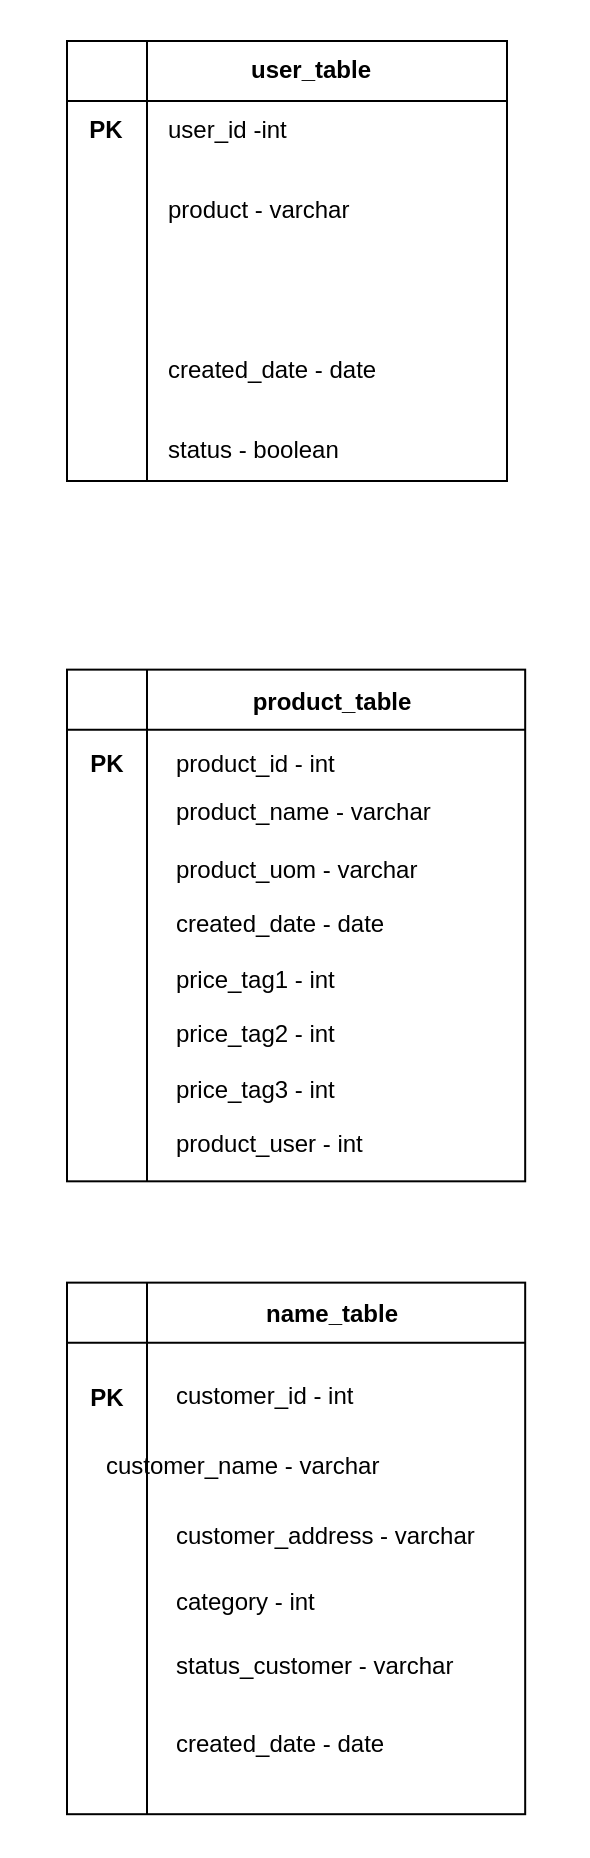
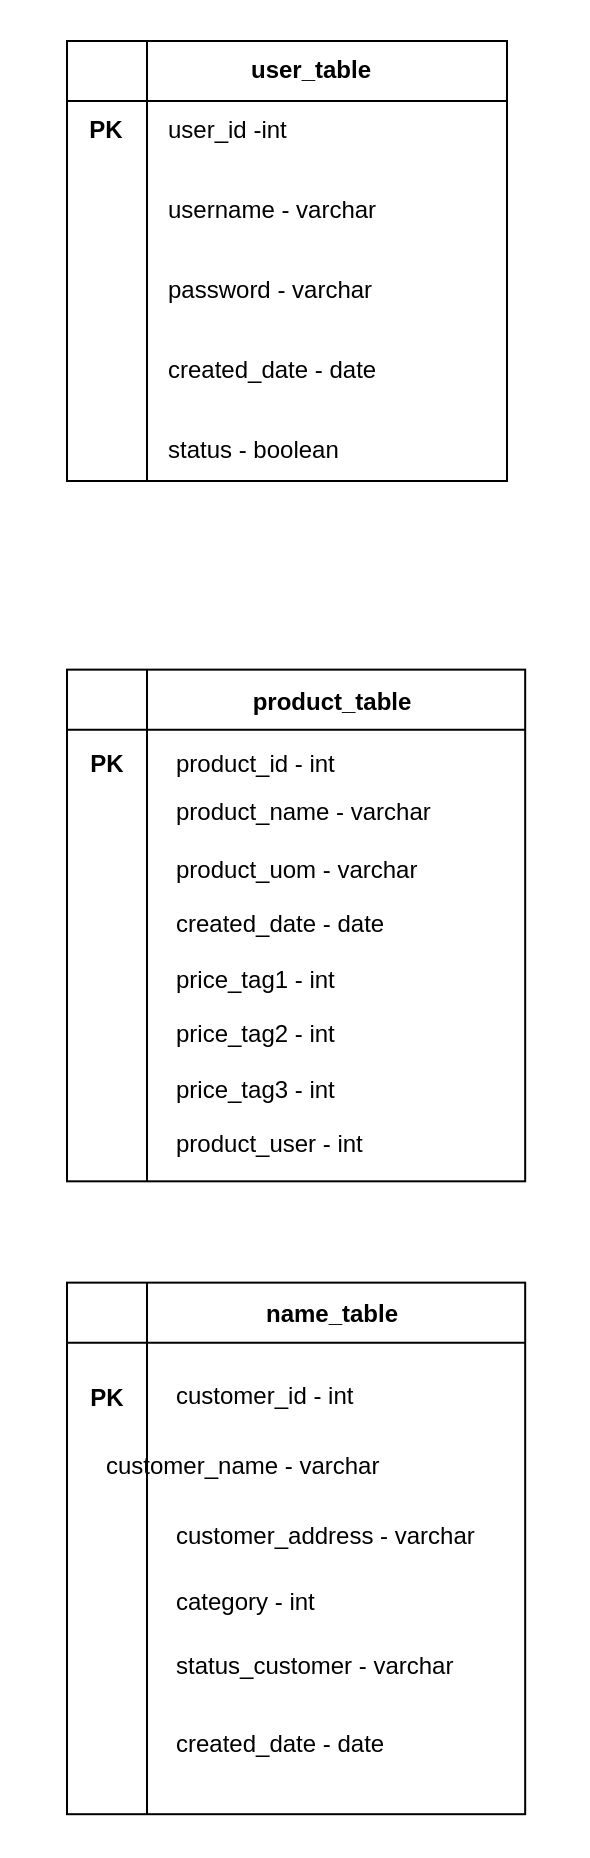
- <mxCell id="8" value="product - varchar" style="text;html=1;strokeColor=none;fillColor=none;align=left;verticalAlign=middle;whiteSpace=wrap;rounded=0;" parent="6" vertex="1"><mxGeometry y="40" width="146.667" height="30" as="geometry" /></mxCell>
+ <mxCell id="8" value="username - varchar" style="text;html=1;strokeColor=none;fillColor=none;align=left;verticalAlign=middle;whiteSpace=wrap;rounded=0;" parent="6" vertex="1"><mxGeometry y="40" width="146.667" height="30" as="geometry" /></mxCell>
+ <mxCell id="9" value="password - varchar" style="text;html=1;strokeColor=none;fillColor=none;align=left;verticalAlign=middle;whiteSpace=wrap;rounded=0;" parent="6" vertex="1"><mxGeometry y="80" width="146.667" height="30" as="geometry" /></mxCell>
